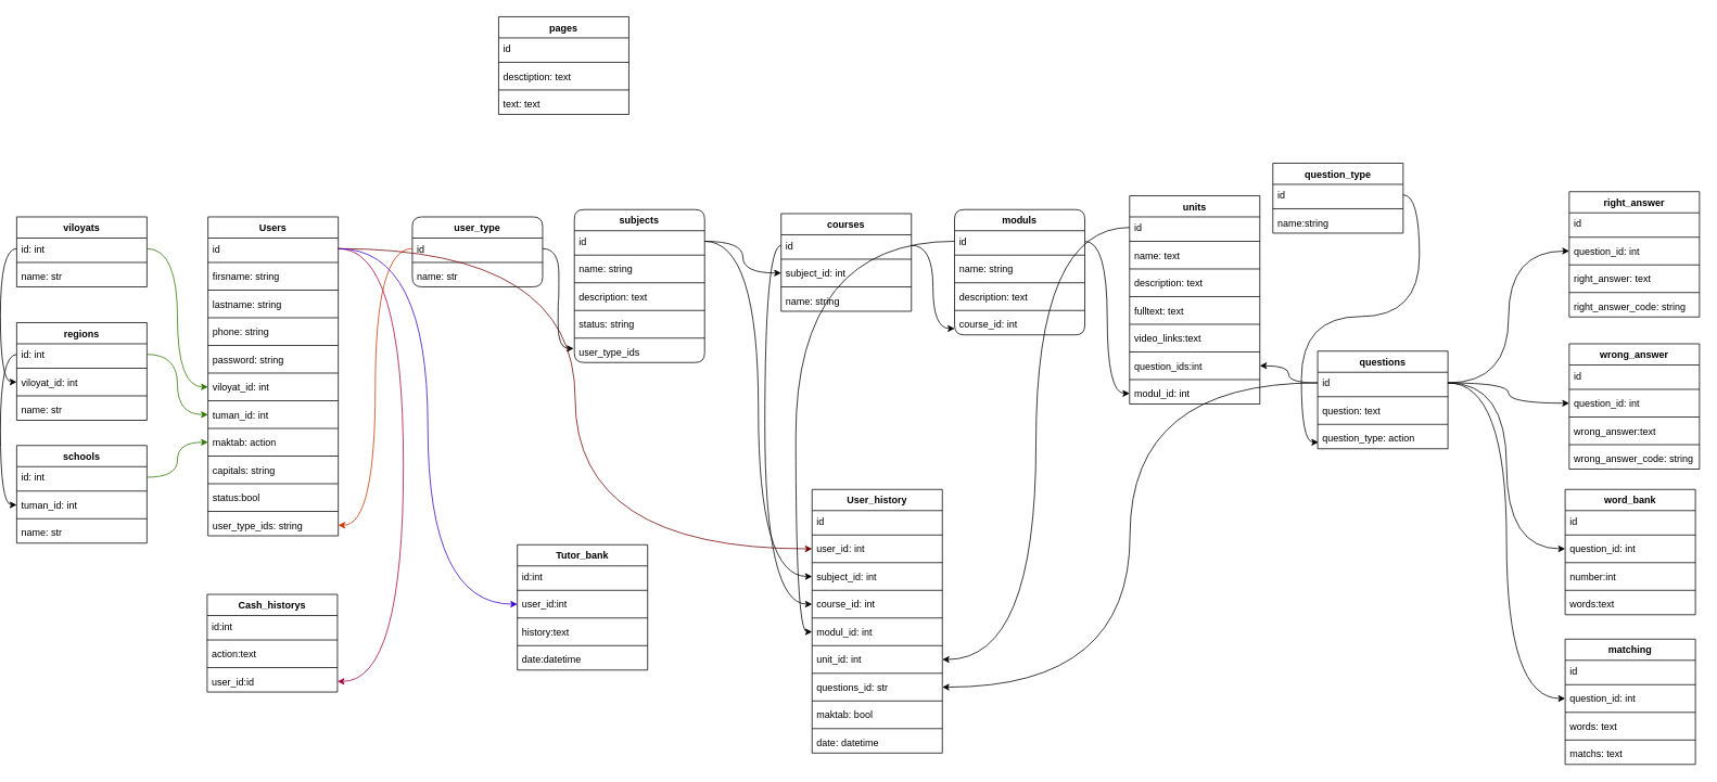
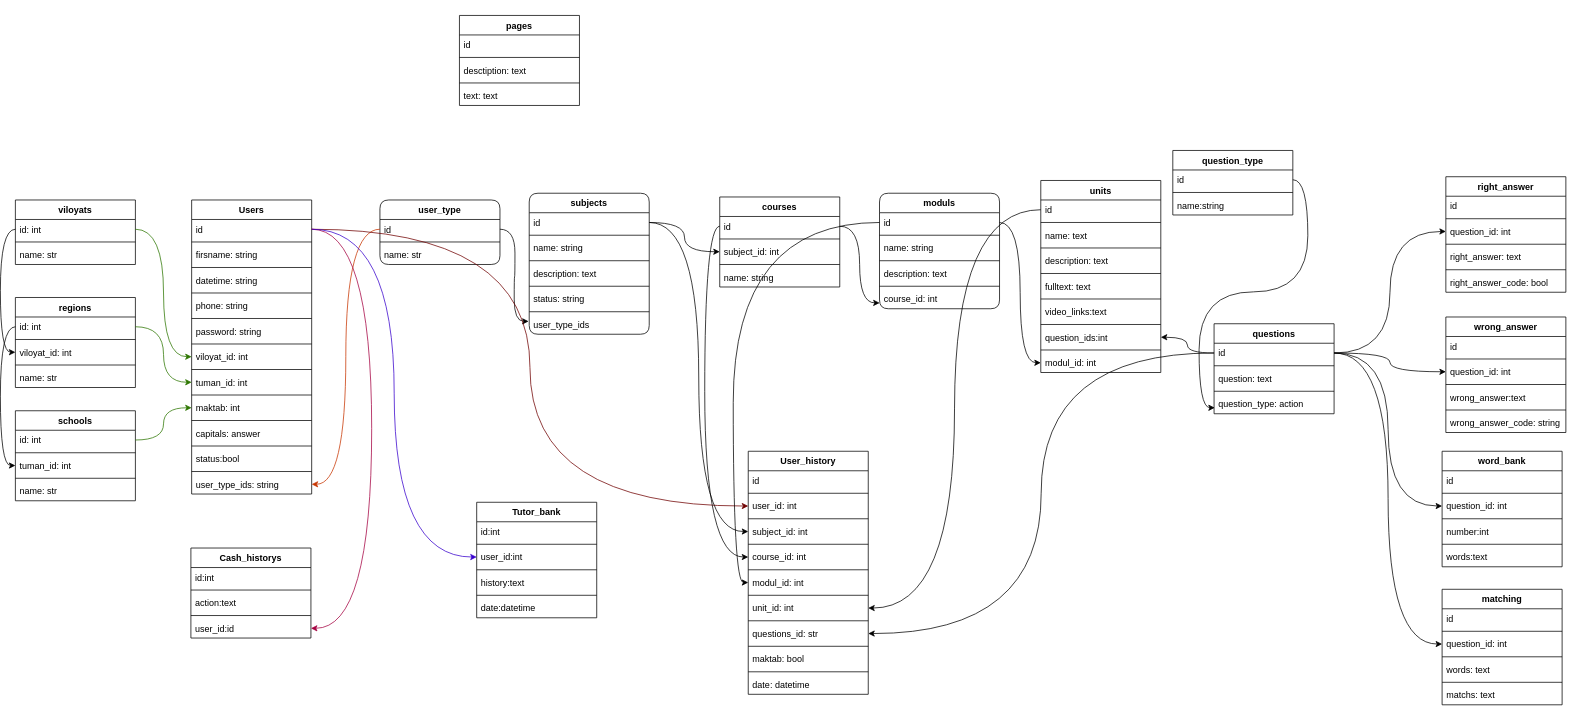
- <mxCell id="46" value="lastname: string" style="text;strokeColor=none;fillColor=none;align=left;verticalAlign=top;spacingLeft=4;spacingRight=4;overflow=hidden;rotatable=0;points=[[0,0.5],[1,0.5]];portConstraint=eastwest;" parent="41" vertex="1"><mxGeometry y="94" width="160" height="26" as="geometry" /></mxCell>
+ <mxCell id="46" value="datetime: string" style="text;strokeColor=none;fillColor=none;align=left;verticalAlign=top;spacingLeft=4;spacingRight=4;overflow=hidden;rotatable=0;points=[[0,0.5],[1,0.5]];portConstraint=eastwest;" parent="41" vertex="1"><mxGeometry y="94" width="160" height="26" as="geometry" /></mxCell>
- <mxCell id="82" value="right_answer_code: string" style="text;strokeColor=none;fillColor=none;align=left;verticalAlign=top;spacingLeft=4;spacingRight=4;overflow=hidden;rotatable=0;points=[[0,0.5],[1,0.5]];portConstraint=eastwest;" parent="75" vertex="1"><mxGeometry y="128" width="160" height="26" as="geometry" /></mxCell>
+ <mxCell id="82" value="right_answer_code: bool" style="text;strokeColor=none;fillColor=none;align=left;verticalAlign=top;spacingLeft=4;spacingRight=4;overflow=hidden;rotatable=0;points=[[0,0.5],[1,0.5]];portConstraint=eastwest;" parent="75" vertex="1"><mxGeometry y="128" width="160" height="26" as="geometry" /></mxCell>
- <mxCell id="56" value="maktab: action" style="text;strokeColor=none;fillColor=none;align=left;verticalAlign=top;spacingLeft=4;spacingRight=4;overflow=hidden;rotatable=0;points=[[0,0.5],[1,0.5]];portConstraint=eastwest;" parent="41" vertex="1"><mxGeometry y="264" width="160" height="26" as="geometry" /></mxCell>
+ <mxCell id="56" value="maktab: int" style="text;strokeColor=none;fillColor=none;align=left;verticalAlign=top;spacingLeft=4;spacingRight=4;overflow=hidden;rotatable=0;points=[[0,0.5],[1,0.5]];portConstraint=eastwest;" parent="41" vertex="1"><mxGeometry y="264" width="160" height="26" as="geometry" /></mxCell>
- <mxCell id="58" value="capitals: string" style="text;strokeColor=none;fillColor=none;align=left;verticalAlign=top;spacingLeft=4;spacingRight=4;overflow=hidden;rotatable=0;points=[[0,0.5],[1,0.5]];portConstraint=eastwest;" parent="41" vertex="1"><mxGeometry y="298" width="160" height="26" as="geometry" /></mxCell>
+ <mxCell id="58" value="capitals: answer" style="text;strokeColor=none;fillColor=none;align=left;verticalAlign=top;spacingLeft=4;spacingRight=4;overflow=hidden;rotatable=0;points=[[0,0.5],[1,0.5]];portConstraint=eastwest;" parent="41" vertex="1"><mxGeometry y="298" width="160" height="26" as="geometry" /></mxCell>
